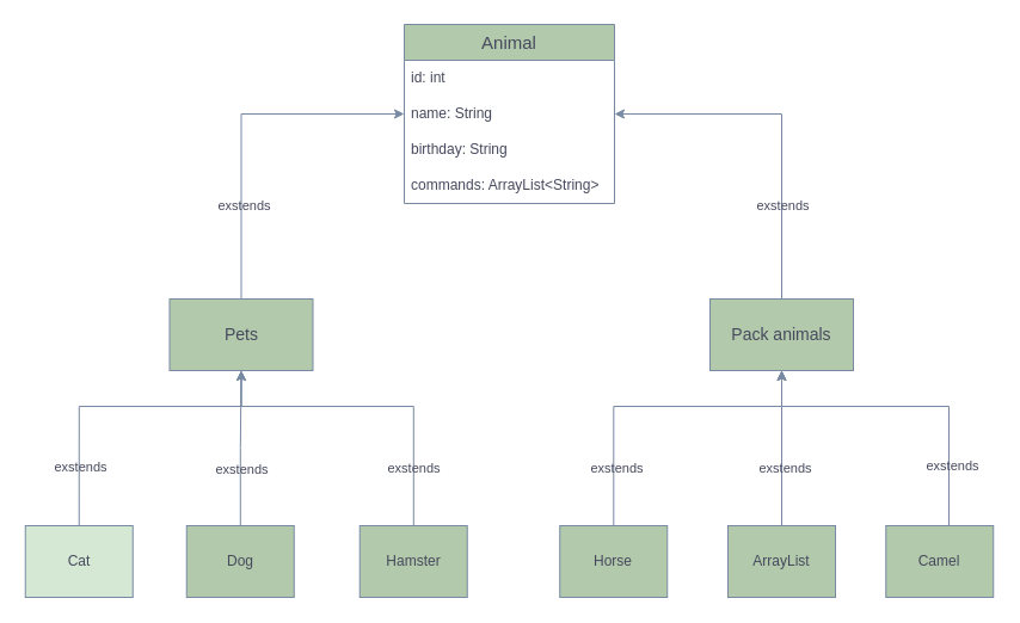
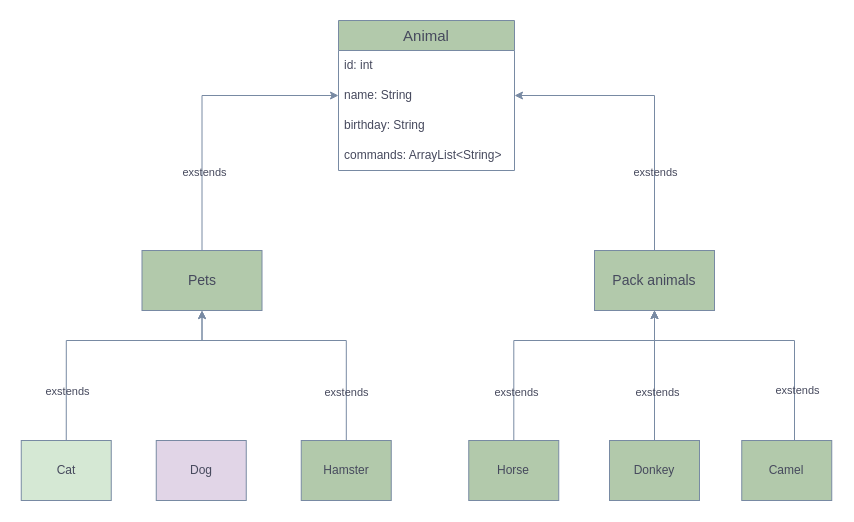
- <mxCell id="19" style="edgeStyle=orthogonalEdgeStyle;rounded=0;orthogonalLoop=1;jettySize=auto;html=1;entryX=0.5;entryY=1;entryDx=0;entryDy=0;labelBackgroundColor=none;strokeColor=#788AA3;fontColor=default;endArrow=open;" parent="1" source="21" target="9" edge="1"><mxGeometry relative="1" as="geometry"><Array as="points"><mxPoint x="346" y="340" /><mxPoint x="202" y="340" /></Array></mxGeometry></mxCell>
+ <mxCell id="19" style="edgeStyle=orthogonalEdgeStyle;rounded=0;orthogonalLoop=1;jettySize=auto;html=1;entryX=0.5;entryY=1;entryDx=0;entryDy=0;labelBackgroundColor=none;strokeColor=#788AA3;fontColor=default;" parent="1" source="21" target="9" edge="1"><mxGeometry relative="1" as="geometry"><Array as="points"><mxPoint x="346" y="340" /><mxPoint x="202" y="340" /></Array></mxGeometry></mxCell>
- <mxCell id="16" style="edgeStyle=orthogonalEdgeStyle;rounded=0;orthogonalLoop=1;jettySize=auto;html=1;entryX=0.5;entryY=1;entryDx=0;entryDy=0;labelBackgroundColor=none;strokeColor=#788AA3;fontColor=default;" parent="1" source="18" target="9" edge="1"><mxGeometry relative="1" as="geometry" /></mxCell>
- <mxCell id="17" value="exstends" style="edgeLabel;html=1;align=center;verticalAlign=middle;resizable=0;points=[];labelBackgroundColor=none;fontColor=#46495D;" vertex="1" connectable="0" parent="16"><mxGeometry x="-0.271" y="-1" relative="1" as="geometry"><mxPoint as="offset" /></mxGeometry></mxCell>
- <mxCell id="18" value="Dog" style="rounded=0;whiteSpace=wrap;html=1;labelBackgroundColor=none;fillColor=#B2C9AB;strokeColor=#788AA3;fontColor=#46495D;" parent="1" vertex="1"><mxGeometry x="155.75" y="440" width="90" height="60" as="geometry" /></mxCell>
+ <mxCell id="18" value="Dog" style="rounded=0;whiteSpace=wrap;html=1;labelBackgroundColor=none;fillColor=#e1d5e7;strokeColor=#788AA3;fontColor=#46495D;" parent="1" vertex="1"><mxGeometry x="155.75" y="440" width="90" height="60" as="geometry" /></mxCell>
- <mxCell id="27" value="ArrayList" style="rounded=0;whiteSpace=wrap;html=1;labelBackgroundColor=none;fillColor=#B2C9AB;strokeColor=#788AA3;fontColor=#46495D;" parent="1" vertex="1"><mxGeometry x="609" y="440" width="90" height="60" as="geometry" /></mxCell>
+ <mxCell id="27" value="Donkey" style="rounded=0;whiteSpace=wrap;html=1;labelBackgroundColor=none;fillColor=#B2C9AB;strokeColor=#788AA3;fontColor=#46495D;" parent="1" vertex="1"><mxGeometry x="609" y="440" width="90" height="60" as="geometry" /></mxCell>
